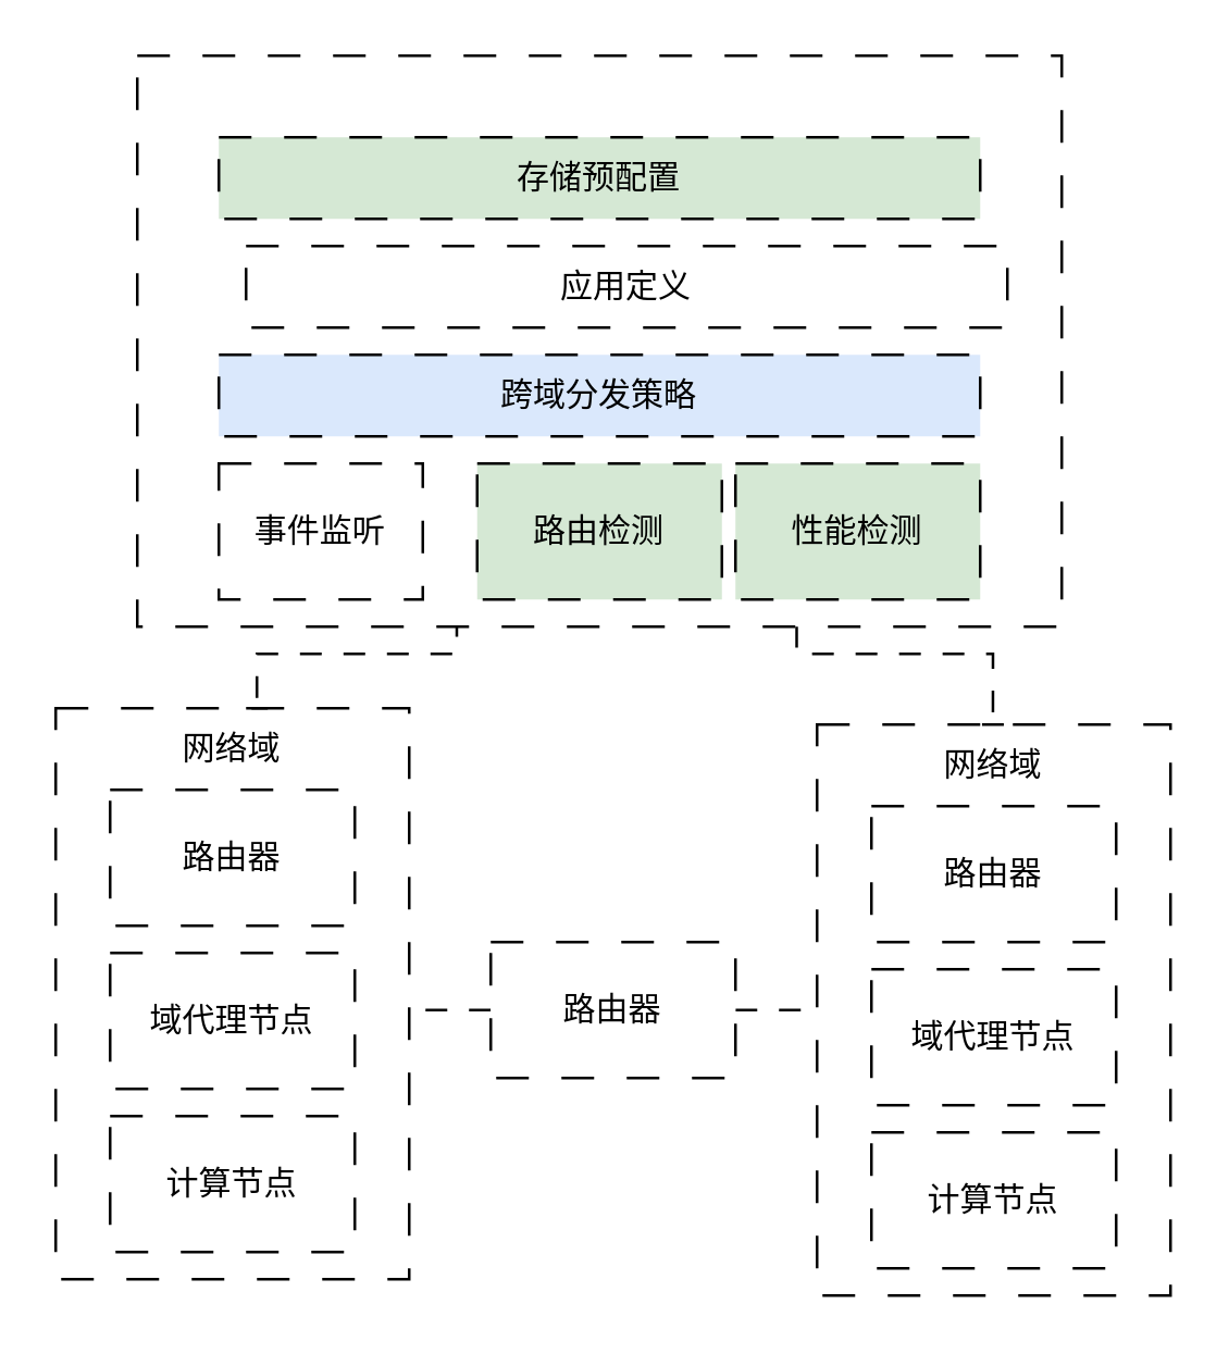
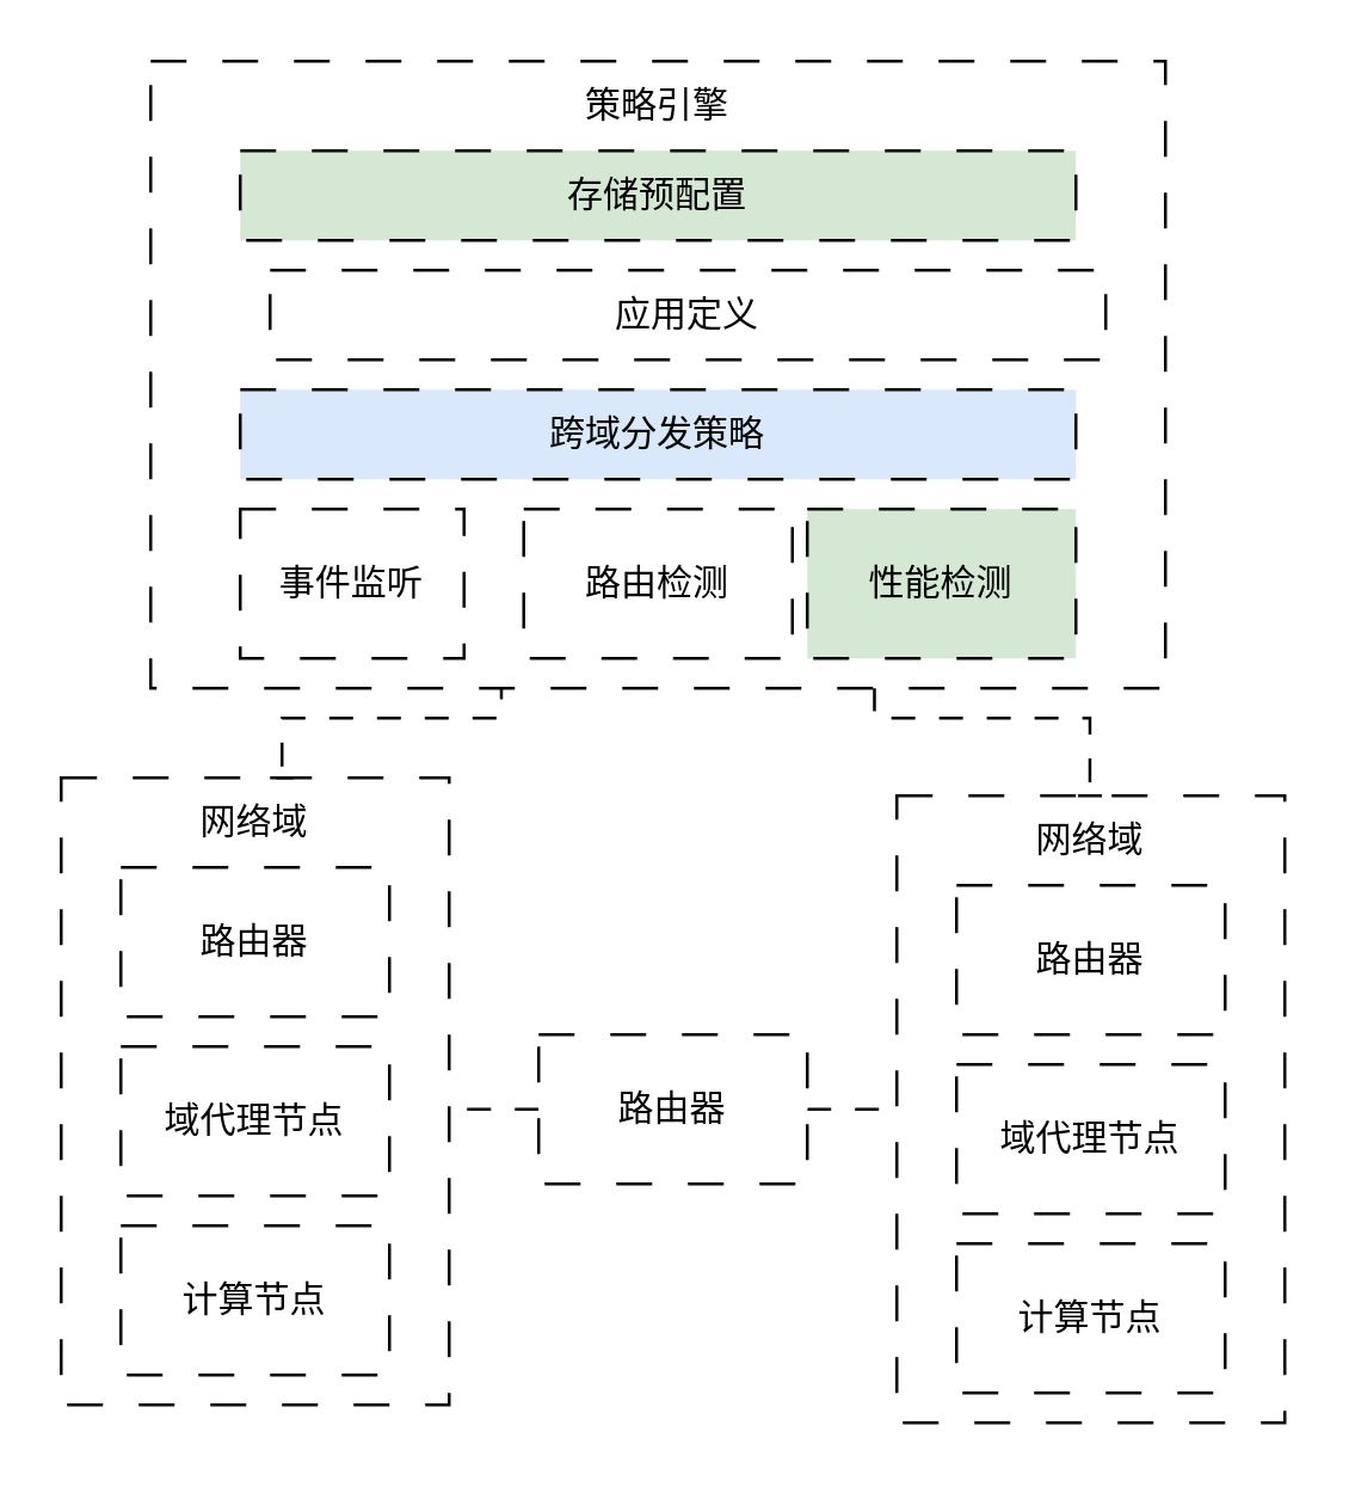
+ <mxCell id="23" value="策略引擎" style="text;html=1;align=center;verticalAlign=middle;whiteSpace=wrap;rounded=0;fontFamily=Helvetica;fontSize=12;fontColor=default;container=0;" parent="1" vertex="1"><mxGeometry x="190" y="20" width="60" height="30" as="geometry" /></mxCell>
- <mxCell id="24" value="路由检测" style="rounded=0;whiteSpace=wrap;html=1;dashed=1;dashPattern=12 12;container=0;fillColor=#d5e8d4;" parent="1" vertex="1"><mxGeometry x="175" y="170" width="90" height="50" as="geometry" /></mxCell>
+ <mxCell id="24" value="路由检测" style="rounded=0;whiteSpace=wrap;html=1;dashed=1;dashPattern=12 12;container=0;" parent="1" vertex="1"><mxGeometry x="175" y="170" width="90" height="50" as="geometry" /></mxCell>
